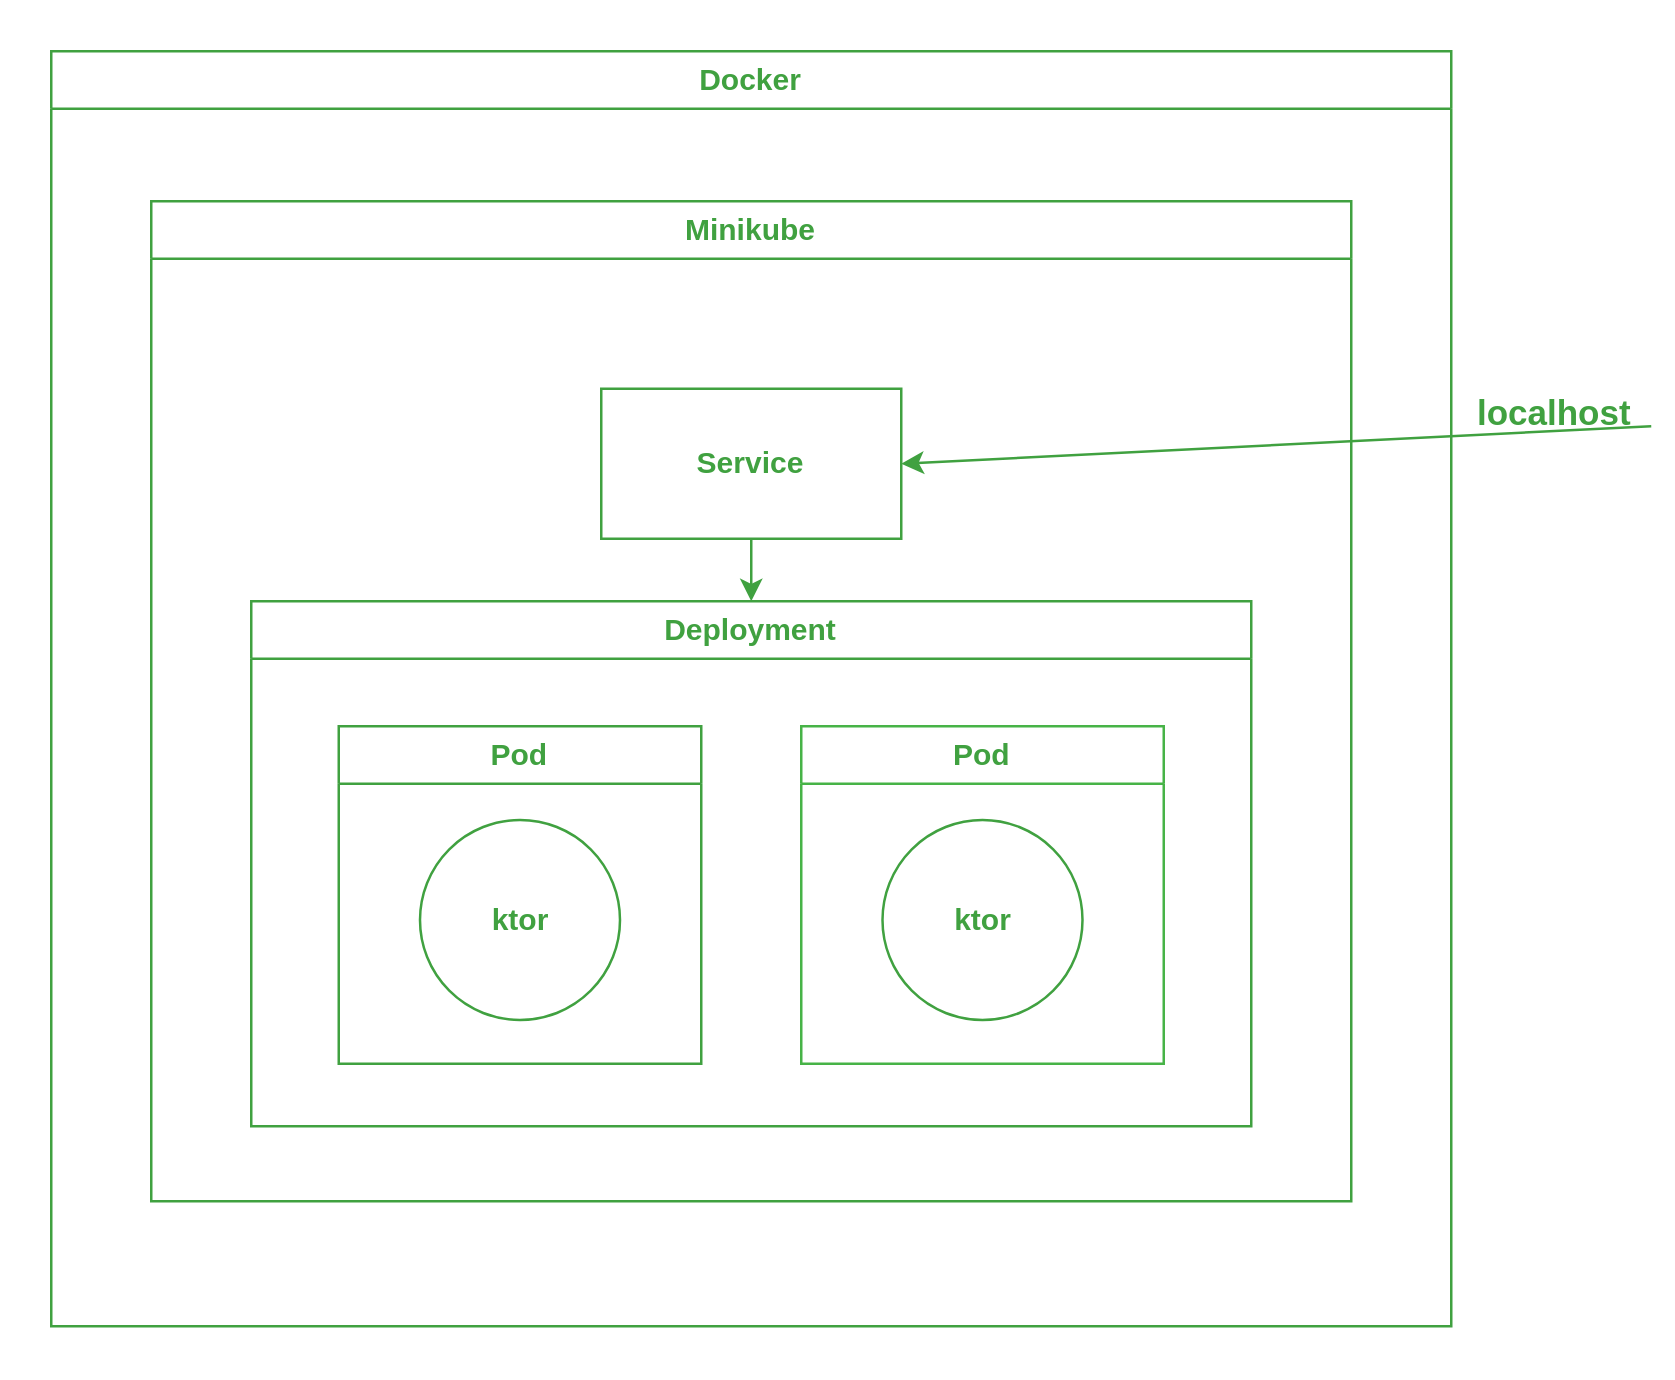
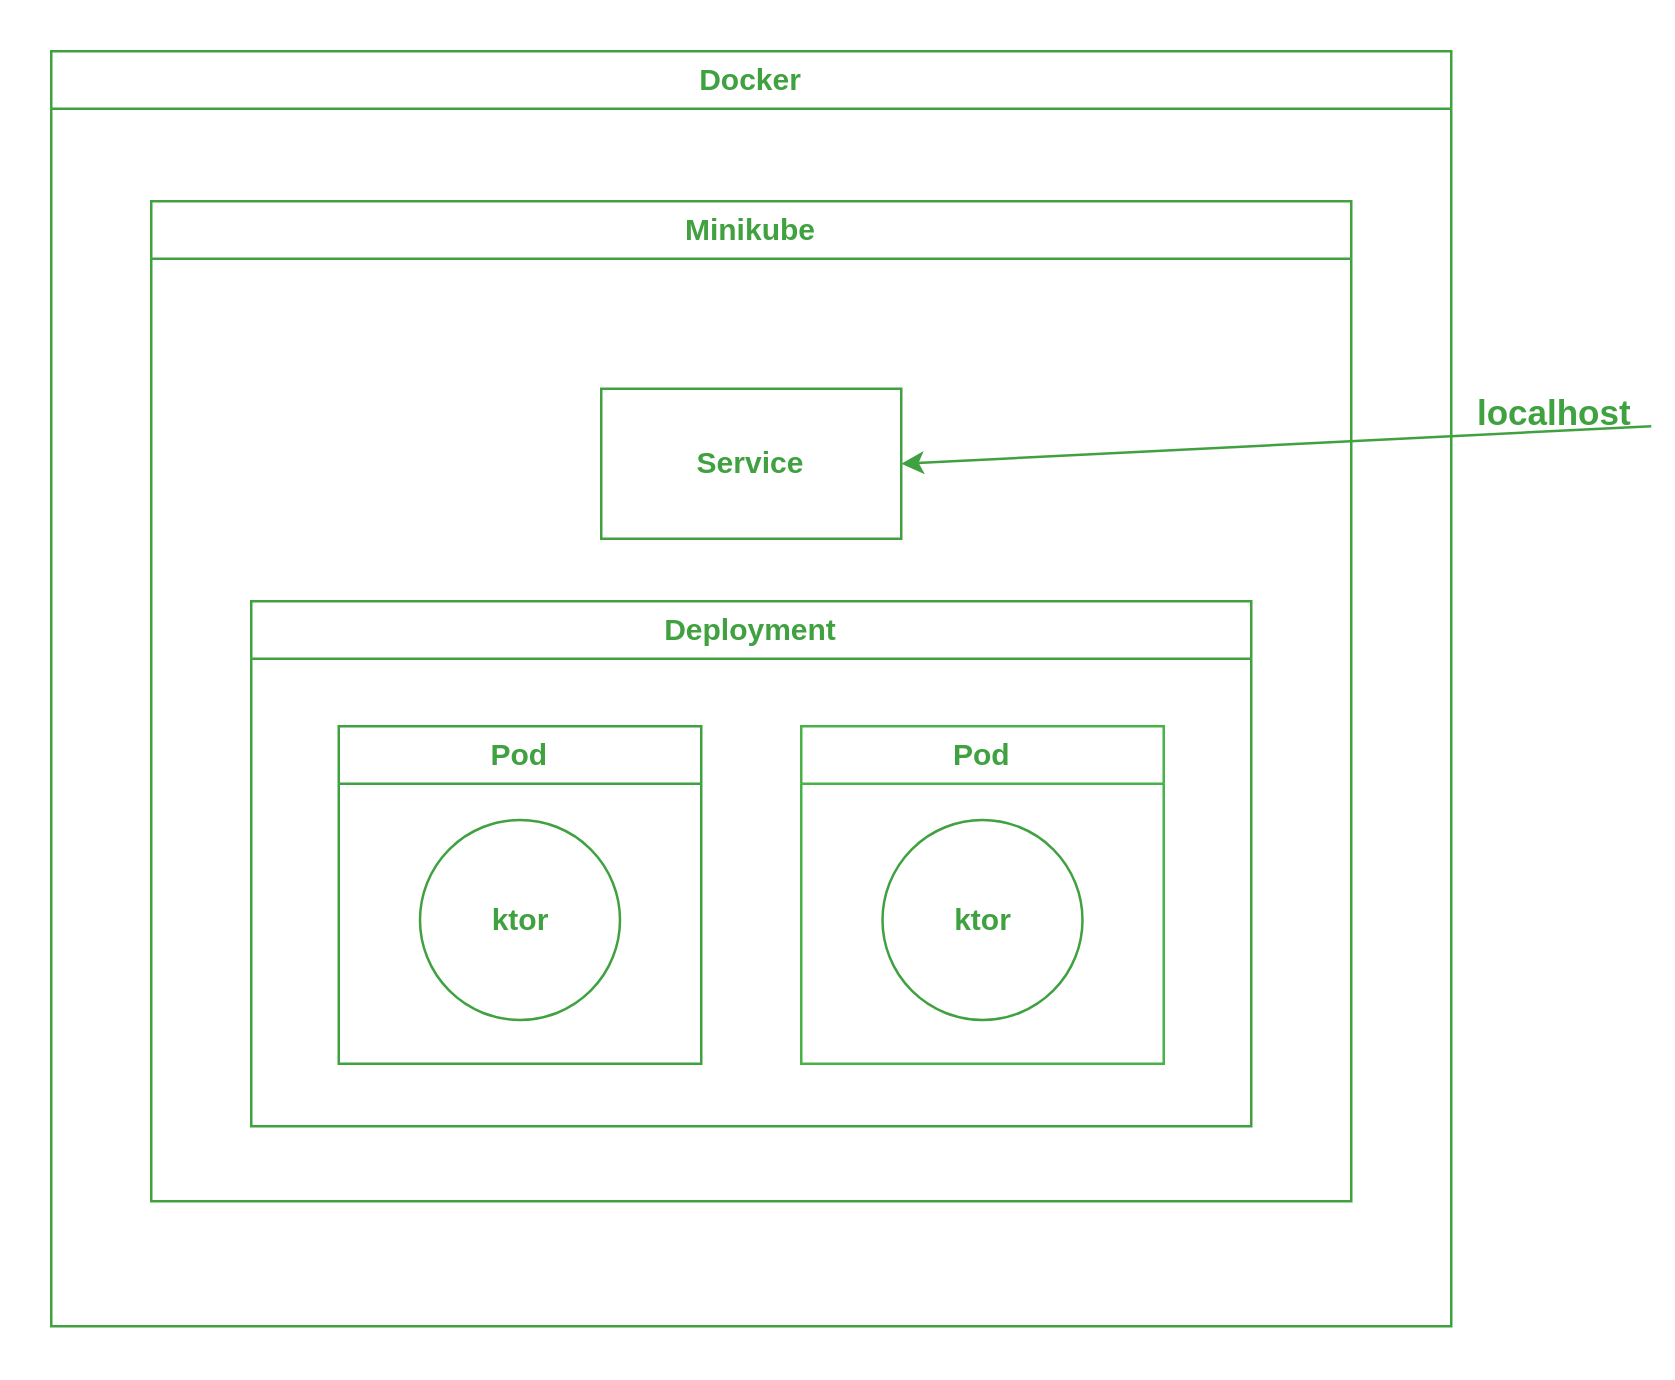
- <mxCell id="11" style="edgeStyle=orthogonalEdgeStyle;rounded=0;orthogonalLoop=1;jettySize=auto;html=1;entryX=0.5;entryY=0;entryDx=0;entryDy=0;strokeColor=#40A140;" parent="3" source="12" target="6" edge="1"><mxGeometry relative="1" as="geometry" /></mxCell>
